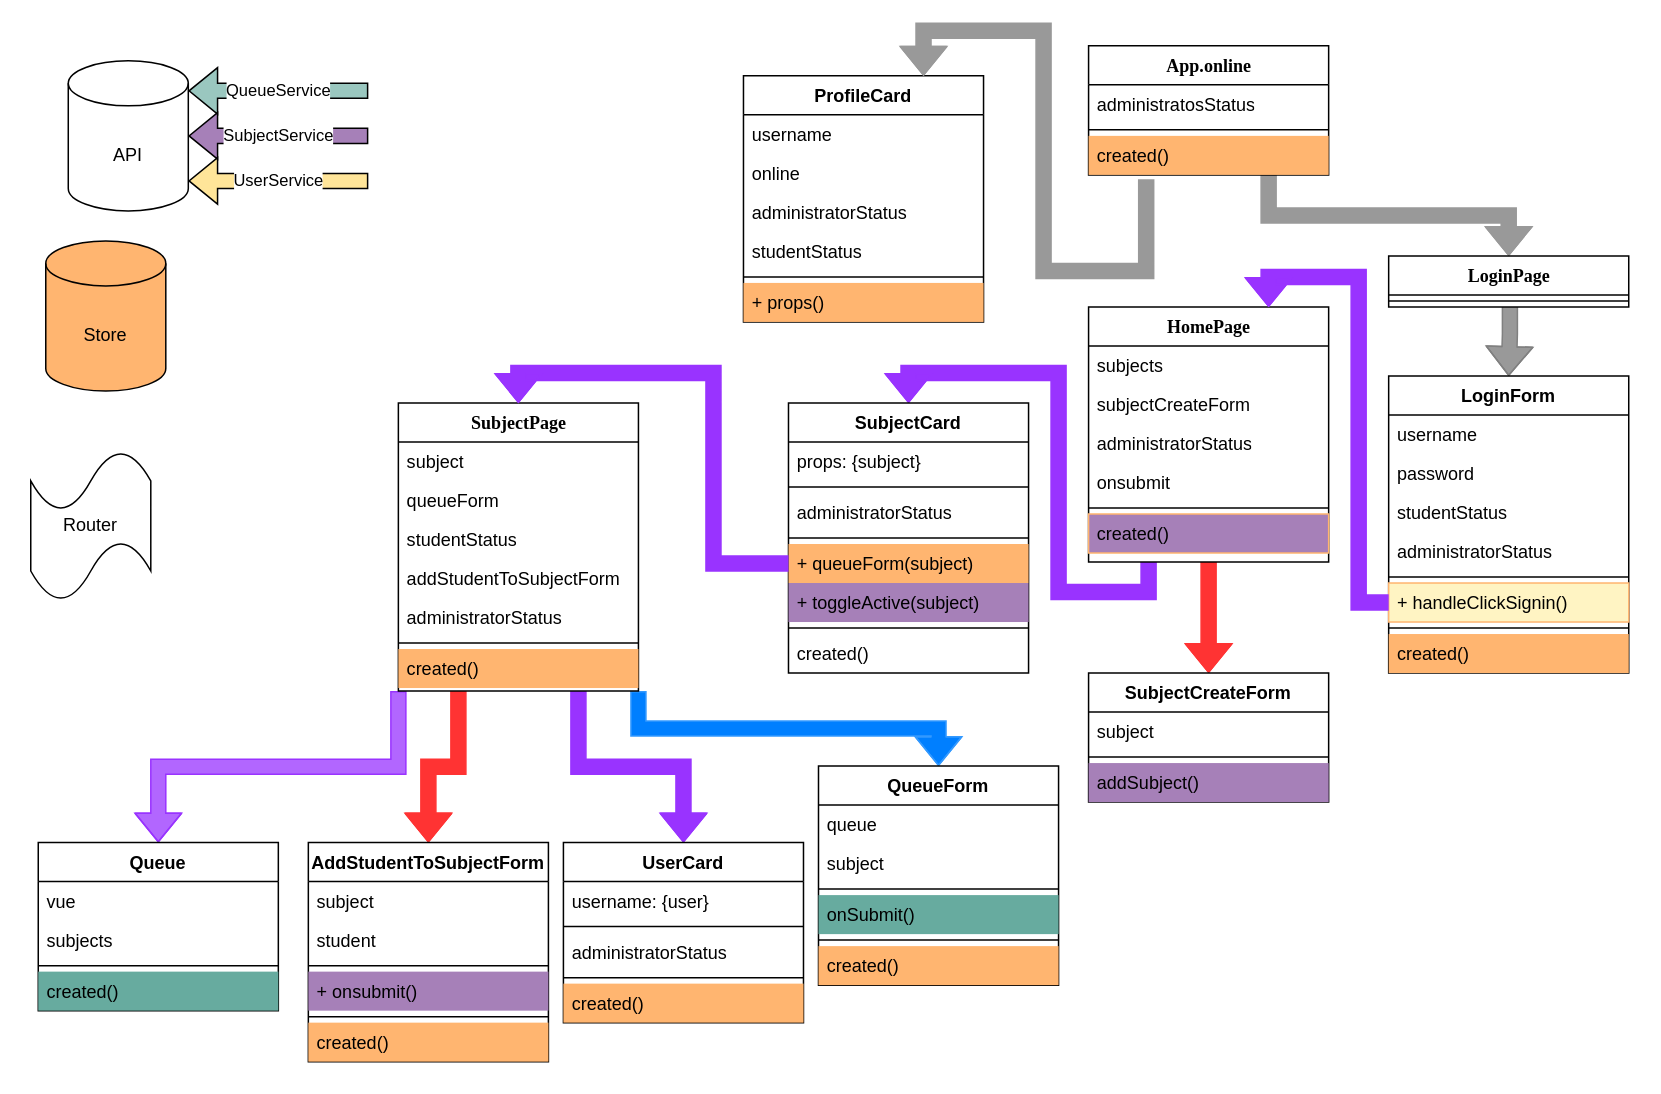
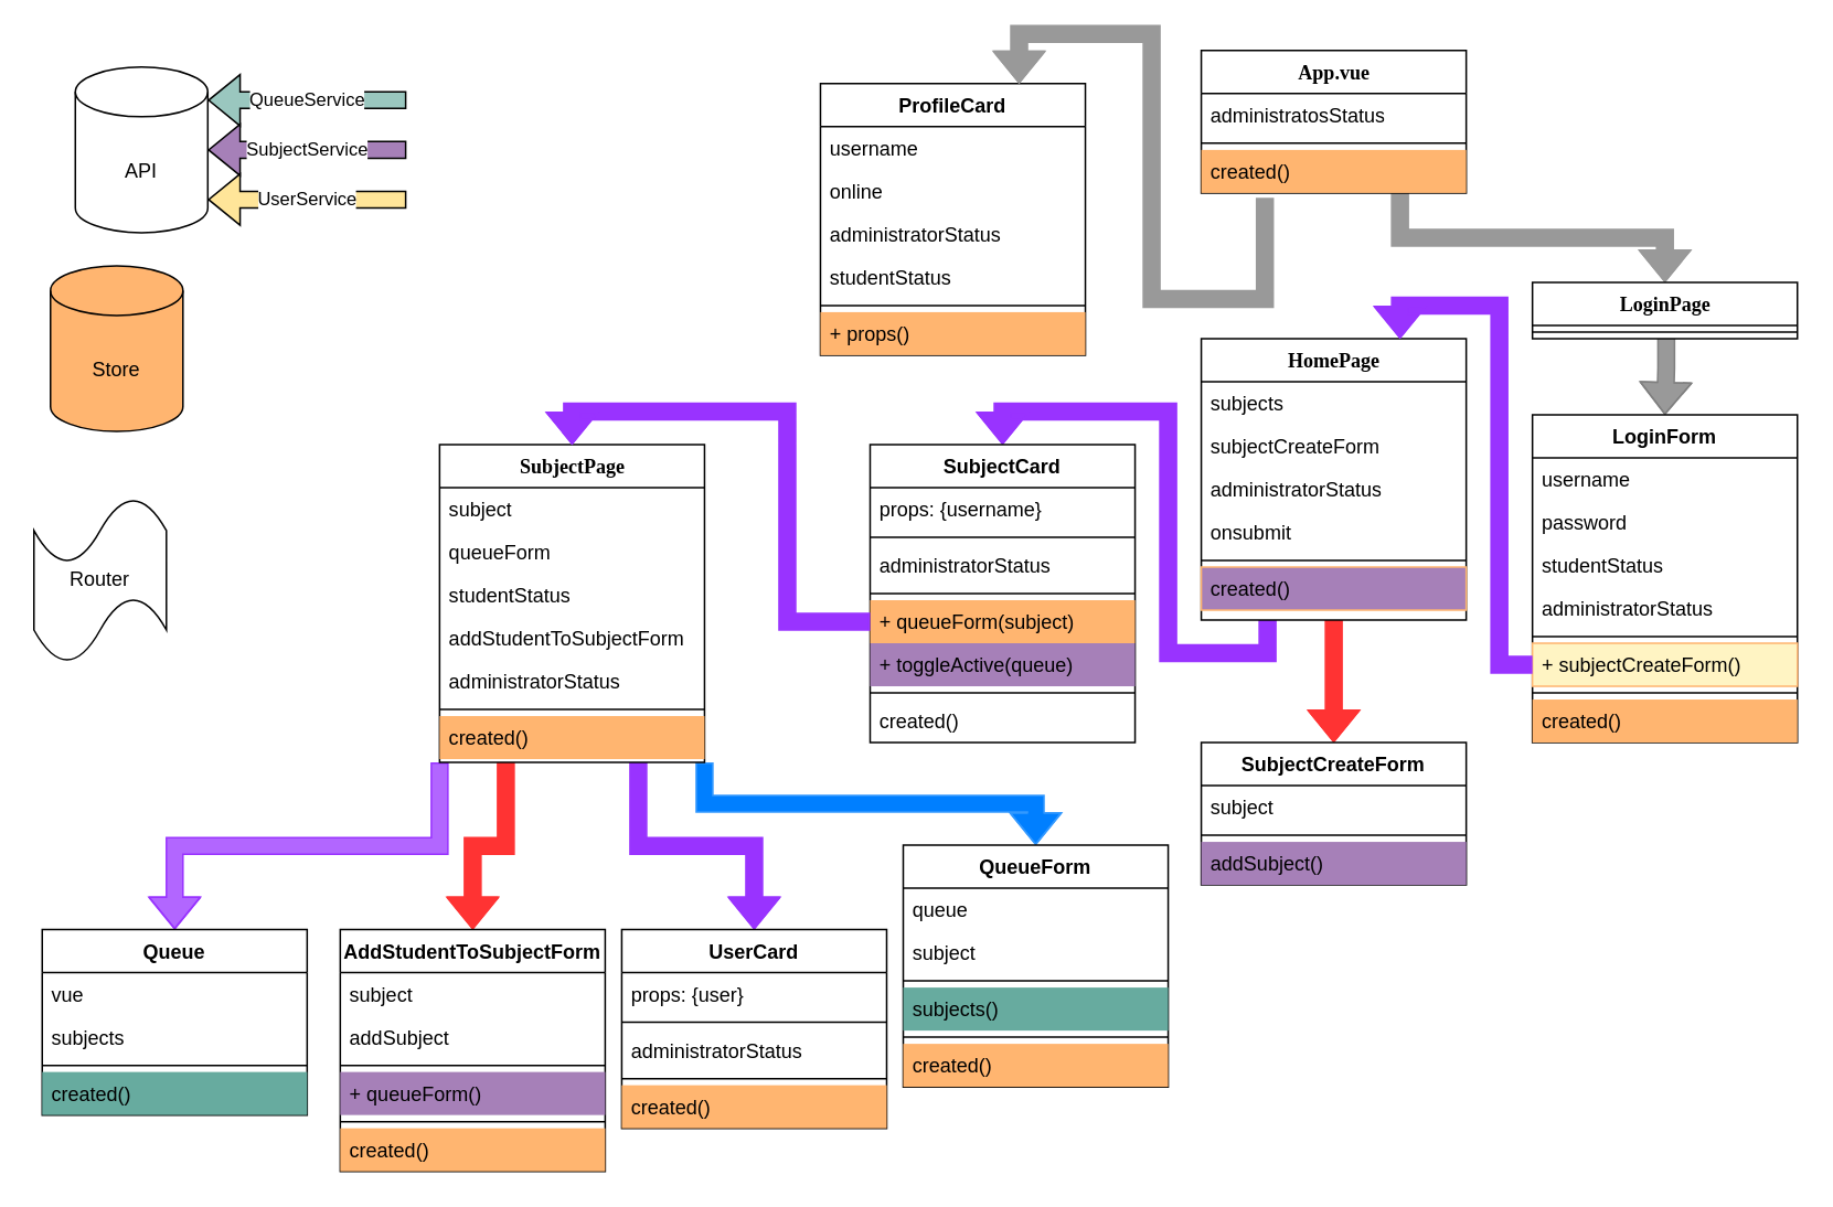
- <mxCell id="3" value="App.online" style="swimlane;html=1;fontStyle=1;align=center;verticalAlign=top;childLayout=stackLayout;horizontal=1;startSize=26;horizontalStack=0;resizeParent=1;resizeLast=0;collapsible=1;marginBottom=0;swimlaneFillColor=#ffffff;rounded=0;shadow=0;comic=0;labelBackgroundColor=none;strokeWidth=1;fillColor=none;fontFamily=Verdana;fontSize=12" parent="1" vertex="1"><mxGeometry x="725" y="30" width="160" height="86" as="geometry" /></mxCell>
+ <mxCell id="3" value="App.vue" style="swimlane;html=1;fontStyle=1;align=center;verticalAlign=top;childLayout=stackLayout;horizontal=1;startSize=26;horizontalStack=0;resizeParent=1;resizeLast=0;collapsible=1;marginBottom=0;swimlaneFillColor=#ffffff;rounded=0;shadow=0;comic=0;labelBackgroundColor=none;strokeWidth=1;fillColor=none;fontFamily=Verdana;fontSize=12" parent="1" vertex="1"><mxGeometry x="725" y="30" width="160" height="86" as="geometry" /></mxCell>
- <mxCell id="33" value="props: {subject}" style="text;strokeColor=none;fillColor=none;align=left;verticalAlign=top;spacingLeft=4;spacingRight=4;overflow=hidden;rotatable=0;points=[[0,0.5],[1,0.5]];portConstraint=eastwest;fontStyle=0" vertex="1" parent="32"><mxGeometry y="26" width="160" height="26" as="geometry" /></mxCell>
+ <mxCell id="33" value="props: {username}" style="text;strokeColor=none;fillColor=none;align=left;verticalAlign=top;spacingLeft=4;spacingRight=4;overflow=hidden;rotatable=0;points=[[0,0.5],[1,0.5]];portConstraint=eastwest;fontStyle=0" vertex="1" parent="32"><mxGeometry y="26" width="160" height="26" as="geometry" /></mxCell>
- <mxCell id="38" value="+ toggleActive(subject)" style="text;strokeColor=none;fillColor=#A680B8;align=left;verticalAlign=top;spacingLeft=4;spacingRight=4;overflow=hidden;rotatable=0;points=[[0,0.5],[1,0.5]];portConstraint=eastwest;" vertex="1" parent="32"><mxGeometry y="120" width="160" height="26" as="geometry" /></mxCell>
+ <mxCell id="38" value="+ toggleActive(queue)" style="text;strokeColor=none;fillColor=#A680B8;align=left;verticalAlign=top;spacingLeft=4;spacingRight=4;overflow=hidden;rotatable=0;points=[[0,0.5],[1,0.5]];portConstraint=eastwest;" vertex="1" parent="32"><mxGeometry y="120" width="160" height="26" as="geometry" /></mxCell>
- <mxCell id="68" value="+ handleClickSignin()" style="text;strokeColor=#FFB570;fillColor=#FFF4C3;align=left;verticalAlign=top;spacingLeft=4;spacingRight=4;overflow=hidden;rotatable=0;points=[[0,0.5],[1,0.5]];portConstraint=eastwest;" vertex="1" parent="62"><mxGeometry y="138" width="160" height="26" as="geometry" /></mxCell>
+ <mxCell id="68" value="+ subjectCreateForm()" style="text;strokeColor=#FFB570;fillColor=#FFF4C3;align=left;verticalAlign=top;spacingLeft=4;spacingRight=4;overflow=hidden;rotatable=0;points=[[0,0.5],[1,0.5]];portConstraint=eastwest;" vertex="1" parent="62"><mxGeometry y="138" width="160" height="26" as="geometry" /></mxCell>
- <mxCell id="50" value="username: {user}" style="text;strokeColor=none;fillColor=none;align=left;verticalAlign=top;spacingLeft=4;spacingRight=4;overflow=hidden;rotatable=0;points=[[0,0.5],[1,0.5]];portConstraint=eastwest;fontStyle=0" vertex="1" parent="49"><mxGeometry y="26" width="160" height="26" as="geometry" /></mxCell>
+ <mxCell id="50" value="props: {user}" style="text;strokeColor=none;fillColor=none;align=left;verticalAlign=top;spacingLeft=4;spacingRight=4;overflow=hidden;rotatable=0;points=[[0,0.5],[1,0.5]];portConstraint=eastwest;fontStyle=0" vertex="1" parent="49"><mxGeometry y="26" width="160" height="26" as="geometry" /></mxCell>
- <mxCell id="75" value="onSubmit()" style="text;strokeColor=none;fillColor=#67AB9F;align=left;verticalAlign=top;spacingLeft=4;spacingRight=4;overflow=hidden;rotatable=0;points=[[0,0.5],[1,0.5]];portConstraint=eastwest;" vertex="1" parent="71"><mxGeometry y="86" width="160" height="26" as="geometry" /></mxCell>
+ <mxCell id="75" value="subjects()" style="text;strokeColor=none;fillColor=#67AB9F;align=left;verticalAlign=top;spacingLeft=4;spacingRight=4;overflow=hidden;rotatable=0;points=[[0,0.5],[1,0.5]];portConstraint=eastwest;" vertex="1" parent="71"><mxGeometry y="86" width="160" height="26" as="geometry" /></mxCell>
- <mxCell id="57" value="student" style="text;strokeColor=none;fillColor=none;align=left;verticalAlign=top;spacingLeft=4;spacingRight=4;overflow=hidden;rotatable=0;points=[[0,0.5],[1,0.5]];portConstraint=eastwest;" vertex="1" parent="55"><mxGeometry y="52" width="160" height="26" as="geometry" /></mxCell>
+ <mxCell id="57" value="addSubject" style="text;strokeColor=none;fillColor=none;align=left;verticalAlign=top;spacingLeft=4;spacingRight=4;overflow=hidden;rotatable=0;points=[[0,0.5],[1,0.5]];portConstraint=eastwest;" vertex="1" parent="55"><mxGeometry y="52" width="160" height="26" as="geometry" /></mxCell>
- <mxCell id="59" value="+ onsubmit()" style="text;strokeColor=none;fillColor=#A680B8;align=left;verticalAlign=top;spacingLeft=4;spacingRight=4;overflow=hidden;rotatable=0;points=[[0,0.5],[1,0.5]];portConstraint=eastwest;" vertex="1" parent="55"><mxGeometry y="86" width="160" height="26" as="geometry" /></mxCell>
+ <mxCell id="59" value="+ queueForm()" style="text;strokeColor=none;fillColor=#A680B8;align=left;verticalAlign=top;spacingLeft=4;spacingRight=4;overflow=hidden;rotatable=0;points=[[0,0.5],[1,0.5]];portConstraint=eastwest;" vertex="1" parent="55"><mxGeometry y="86" width="160" height="26" as="geometry" /></mxCell>
